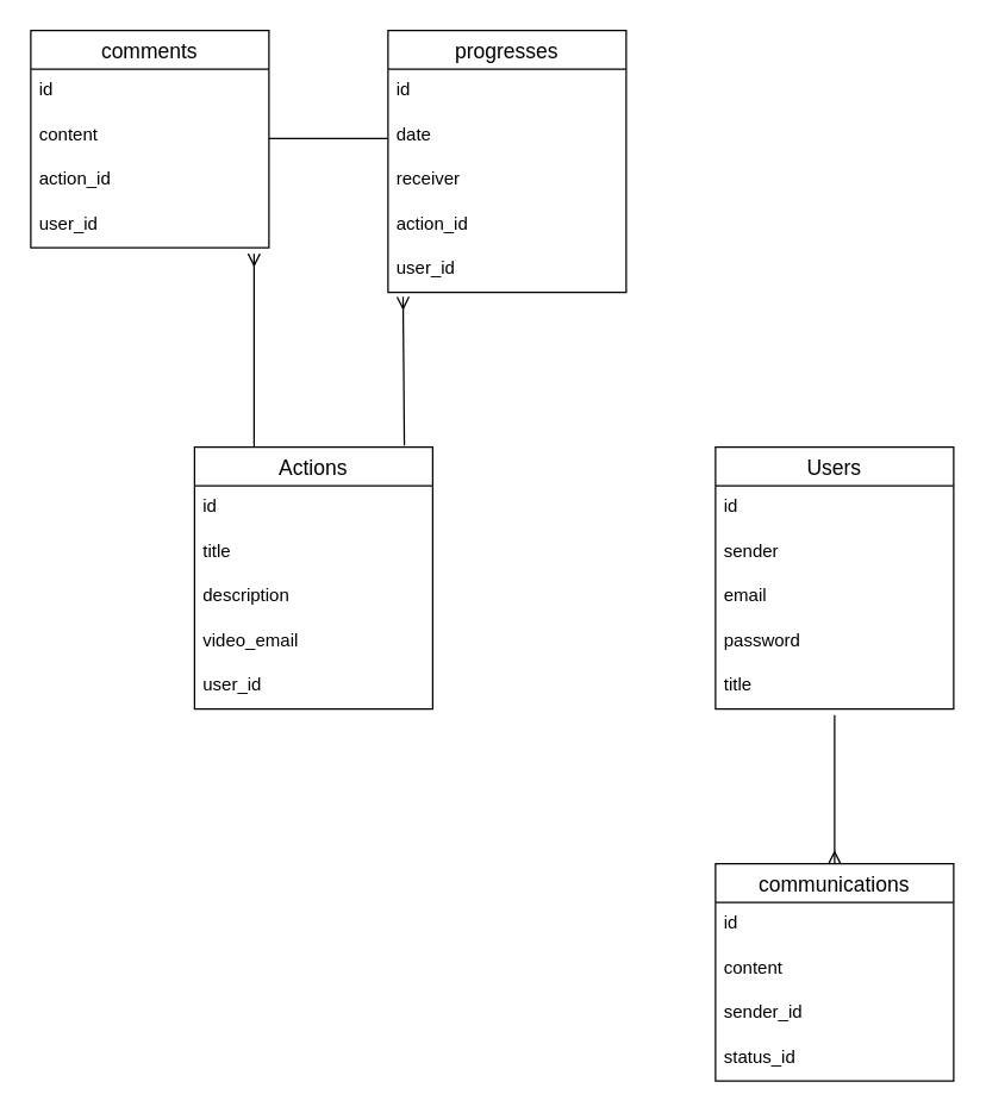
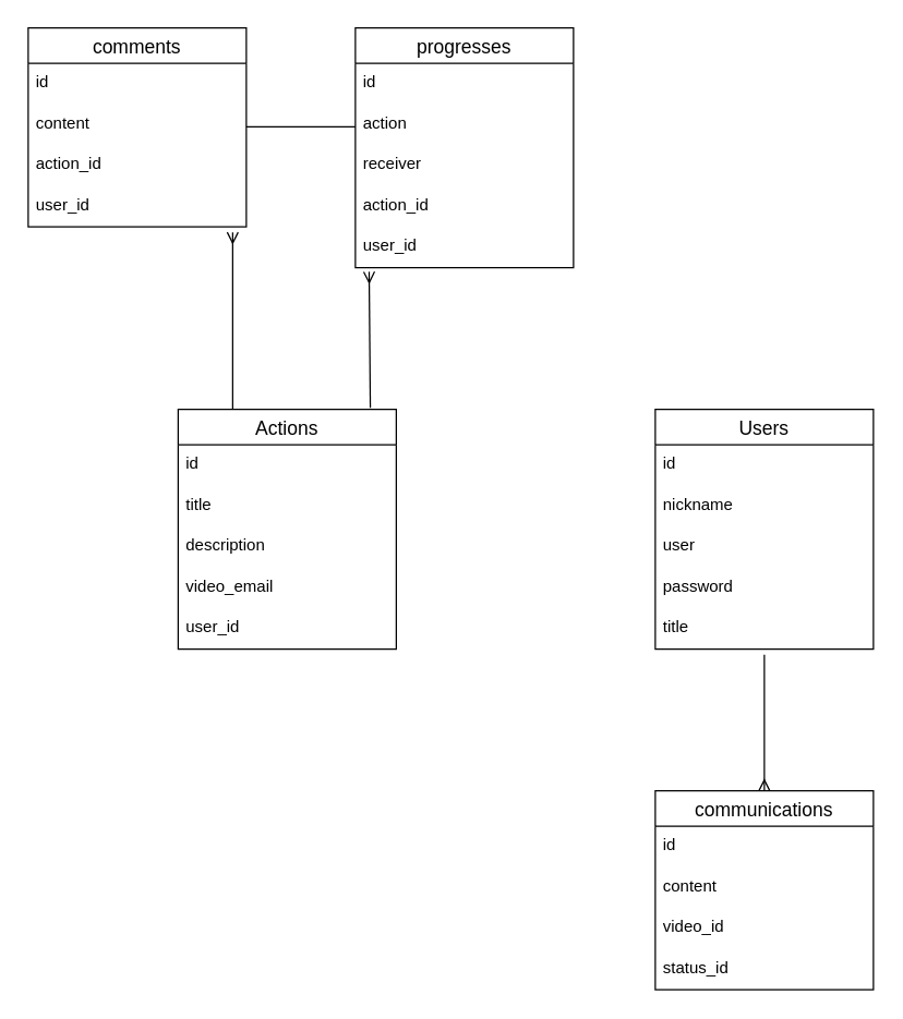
- <mxCell id="18" value="date" style="text;strokeColor=none;fillColor=none;spacingLeft=4;spacingRight=4;overflow=hidden;rotatable=0;points=[[0,0.5],[1,0.5]];portConstraint=eastwest;fontSize=12;" vertex="1" parent="16"><mxGeometry y="56" width="160" height="30" as="geometry" /></mxCell>
+ <mxCell id="18" value="action" style="text;strokeColor=none;fillColor=none;spacingLeft=4;spacingRight=4;overflow=hidden;rotatable=0;points=[[0,0.5],[1,0.5]];portConstraint=eastwest;fontSize=12;" vertex="1" parent="16"><mxGeometry y="56" width="160" height="30" as="geometry" /></mxCell>
- <mxCell id="4" value="sender" style="text;strokeColor=none;fillColor=none;spacingLeft=4;spacingRight=4;overflow=hidden;rotatable=0;points=[[0,0.5],[1,0.5]];portConstraint=eastwest;fontSize=12;" vertex="1" parent="2"><mxGeometry y="56" width="160" height="30" as="geometry" /></mxCell>
+ <mxCell id="4" value="nickname" style="text;strokeColor=none;fillColor=none;spacingLeft=4;spacingRight=4;overflow=hidden;rotatable=0;points=[[0,0.5],[1,0.5]];portConstraint=eastwest;fontSize=12;" vertex="1" parent="2"><mxGeometry y="56" width="160" height="30" as="geometry" /></mxCell>
- <mxCell id="5" value="email" style="text;strokeColor=none;fillColor=none;spacingLeft=4;spacingRight=4;overflow=hidden;rotatable=0;points=[[0,0.5],[1,0.5]];portConstraint=eastwest;fontSize=12;" vertex="1" parent="2"><mxGeometry y="86" width="160" height="30" as="geometry" /></mxCell>
+ <mxCell id="5" value="user" style="text;strokeColor=none;fillColor=none;spacingLeft=4;spacingRight=4;overflow=hidden;rotatable=0;points=[[0,0.5],[1,0.5]];portConstraint=eastwest;fontSize=12;" vertex="1" parent="2"><mxGeometry y="86" width="160" height="30" as="geometry" /></mxCell>
- <mxCell id="30" value="sender_id" style="text;strokeColor=none;fillColor=none;spacingLeft=4;spacingRight=4;overflow=hidden;rotatable=0;points=[[0,0.5],[1,0.5]];portConstraint=eastwest;fontSize=12;" vertex="1" parent="27"><mxGeometry y="86" width="160" height="30" as="geometry" /></mxCell>
+ <mxCell id="30" value="video_id" style="text;strokeColor=none;fillColor=none;spacingLeft=4;spacingRight=4;overflow=hidden;rotatable=0;points=[[0,0.5],[1,0.5]];portConstraint=eastwest;fontSize=12;" vertex="1" parent="27"><mxGeometry y="86" width="160" height="30" as="geometry" /></mxCell>
